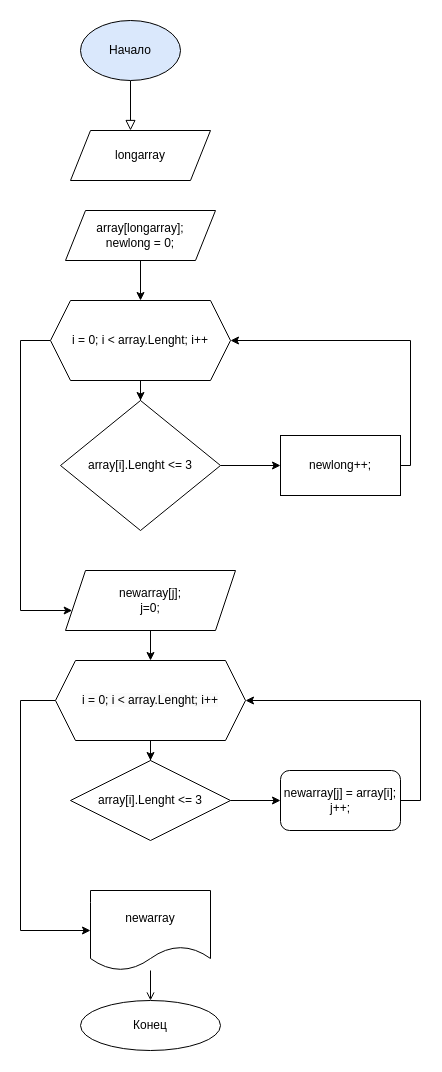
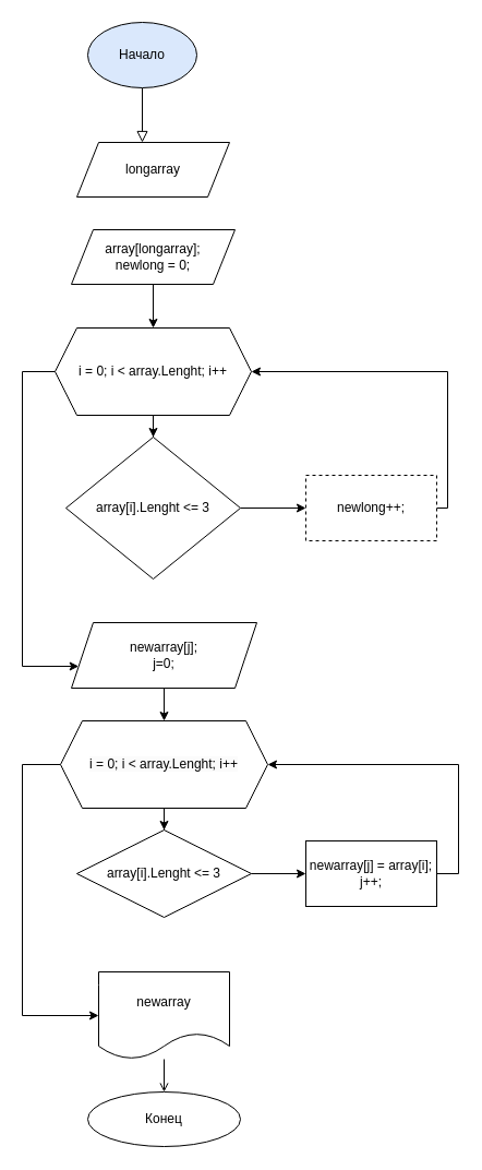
- <mxCell id="13" value="newlong++;" style="whiteSpace=wrap;html=1;" vertex="1" parent="1"><mxGeometry x="280" y="435" width="120" height="60" as="geometry" /></mxCell>
+ <mxCell id="13" value="newlong++;" style="whiteSpace=wrap;html=1;dashed=1;" vertex="1" parent="1"><mxGeometry x="280" y="435" width="120" height="60" as="geometry" /></mxCell>
- <mxCell id="22" value="newarray[j] = array[i];&lt;br&gt;j++;" style="whiteSpace=wrap;html=1;rounded=1;" vertex="1" parent="1"><mxGeometry x="280" y="770" width="120" height="60" as="geometry" /></mxCell>
+ <mxCell id="22" value="newarray[j] = array[i];&lt;br&gt;j++;" style="whiteSpace=wrap;html=1;" vertex="1" parent="1"><mxGeometry x="280" y="770" width="120" height="60" as="geometry" /></mxCell>
